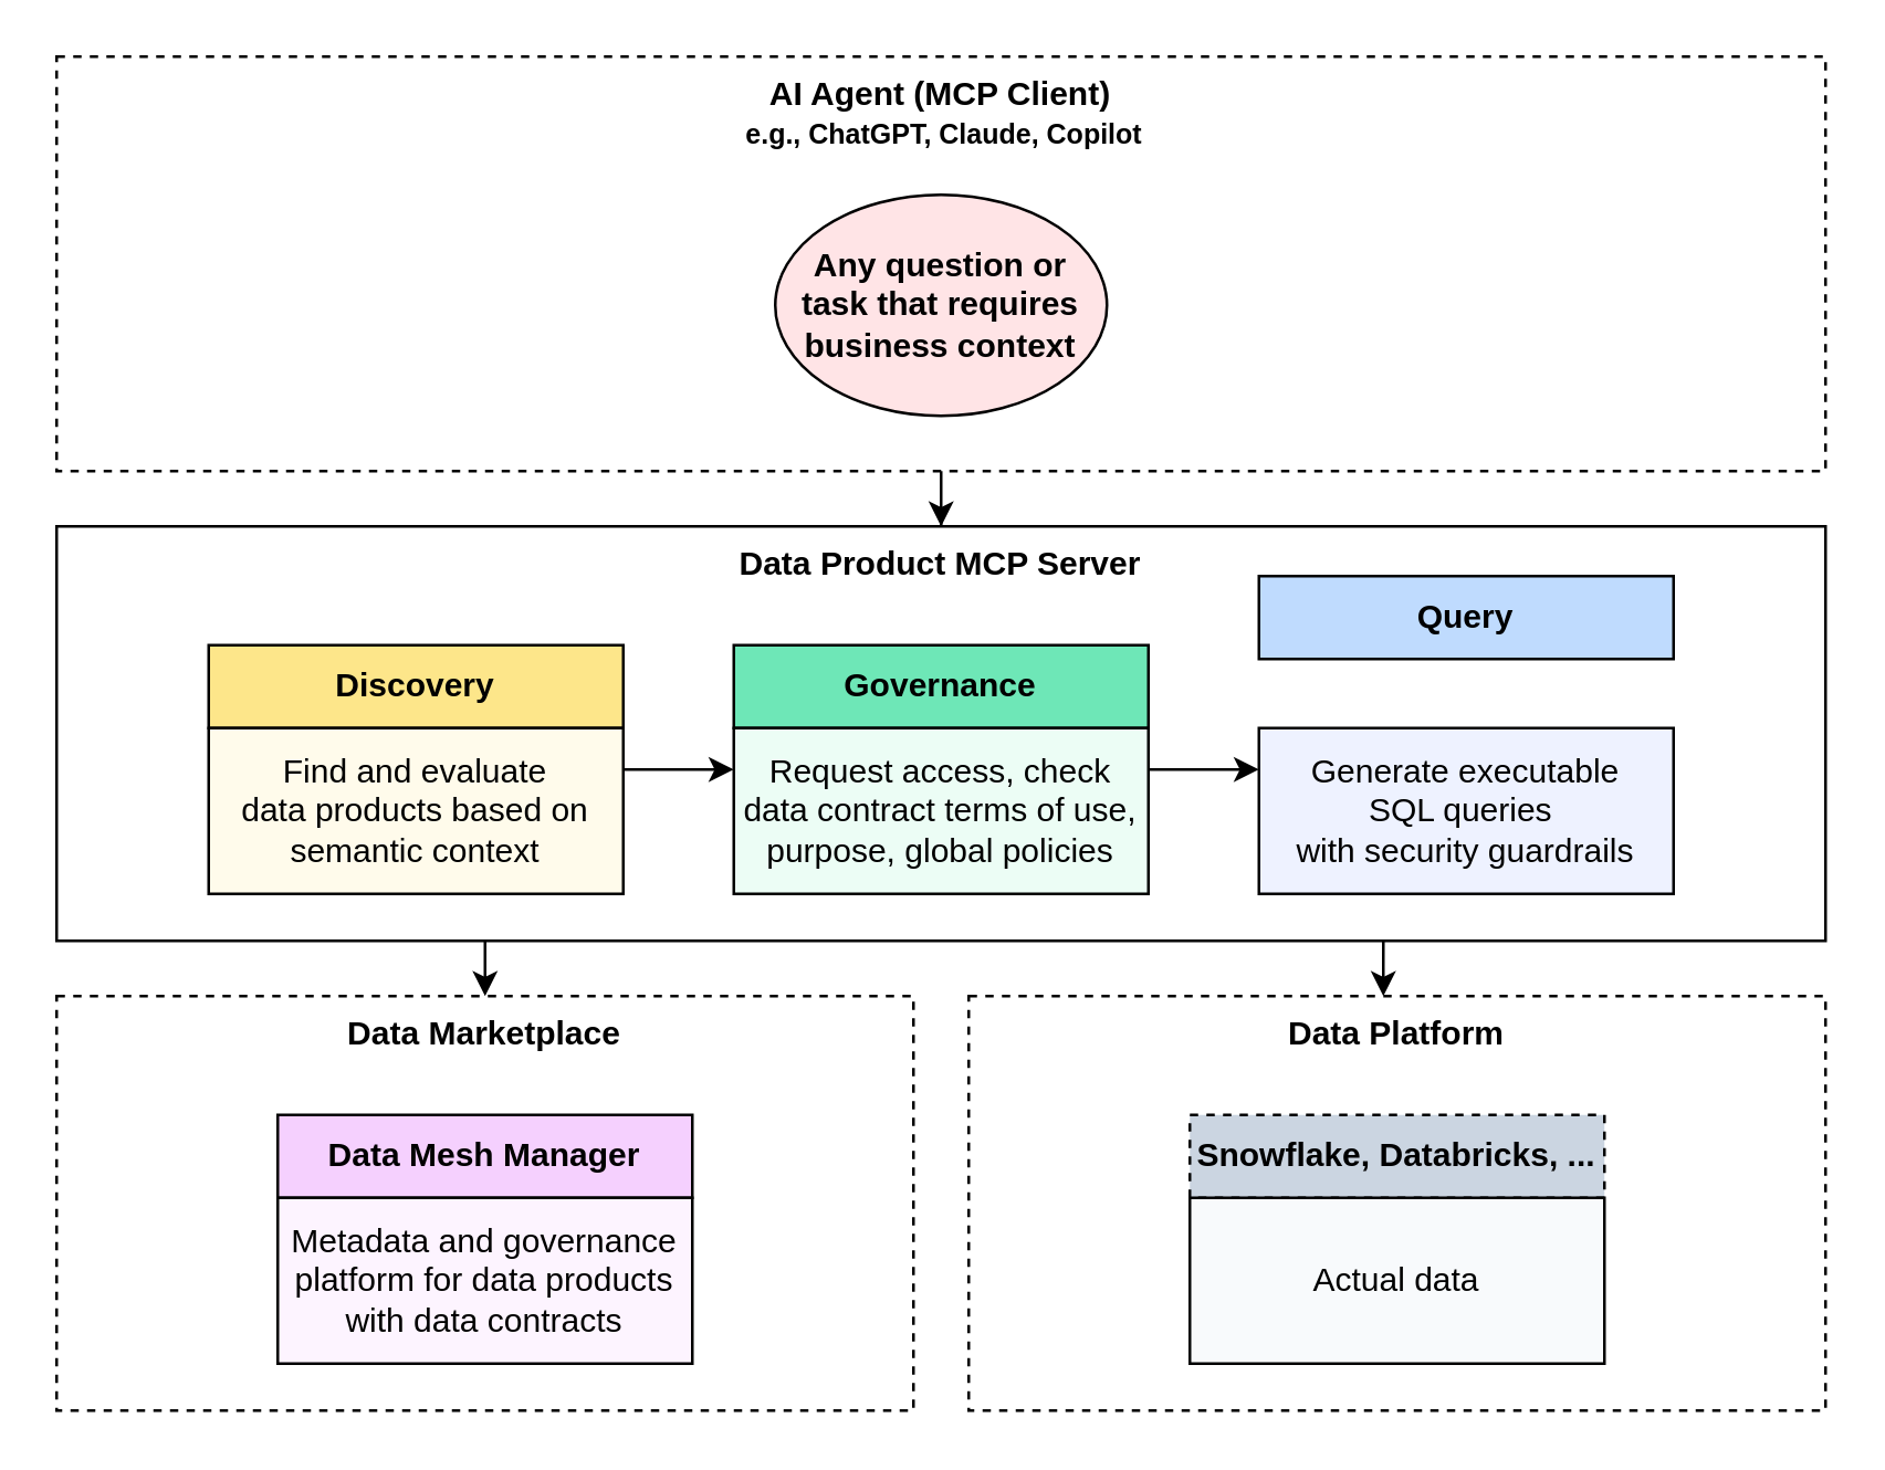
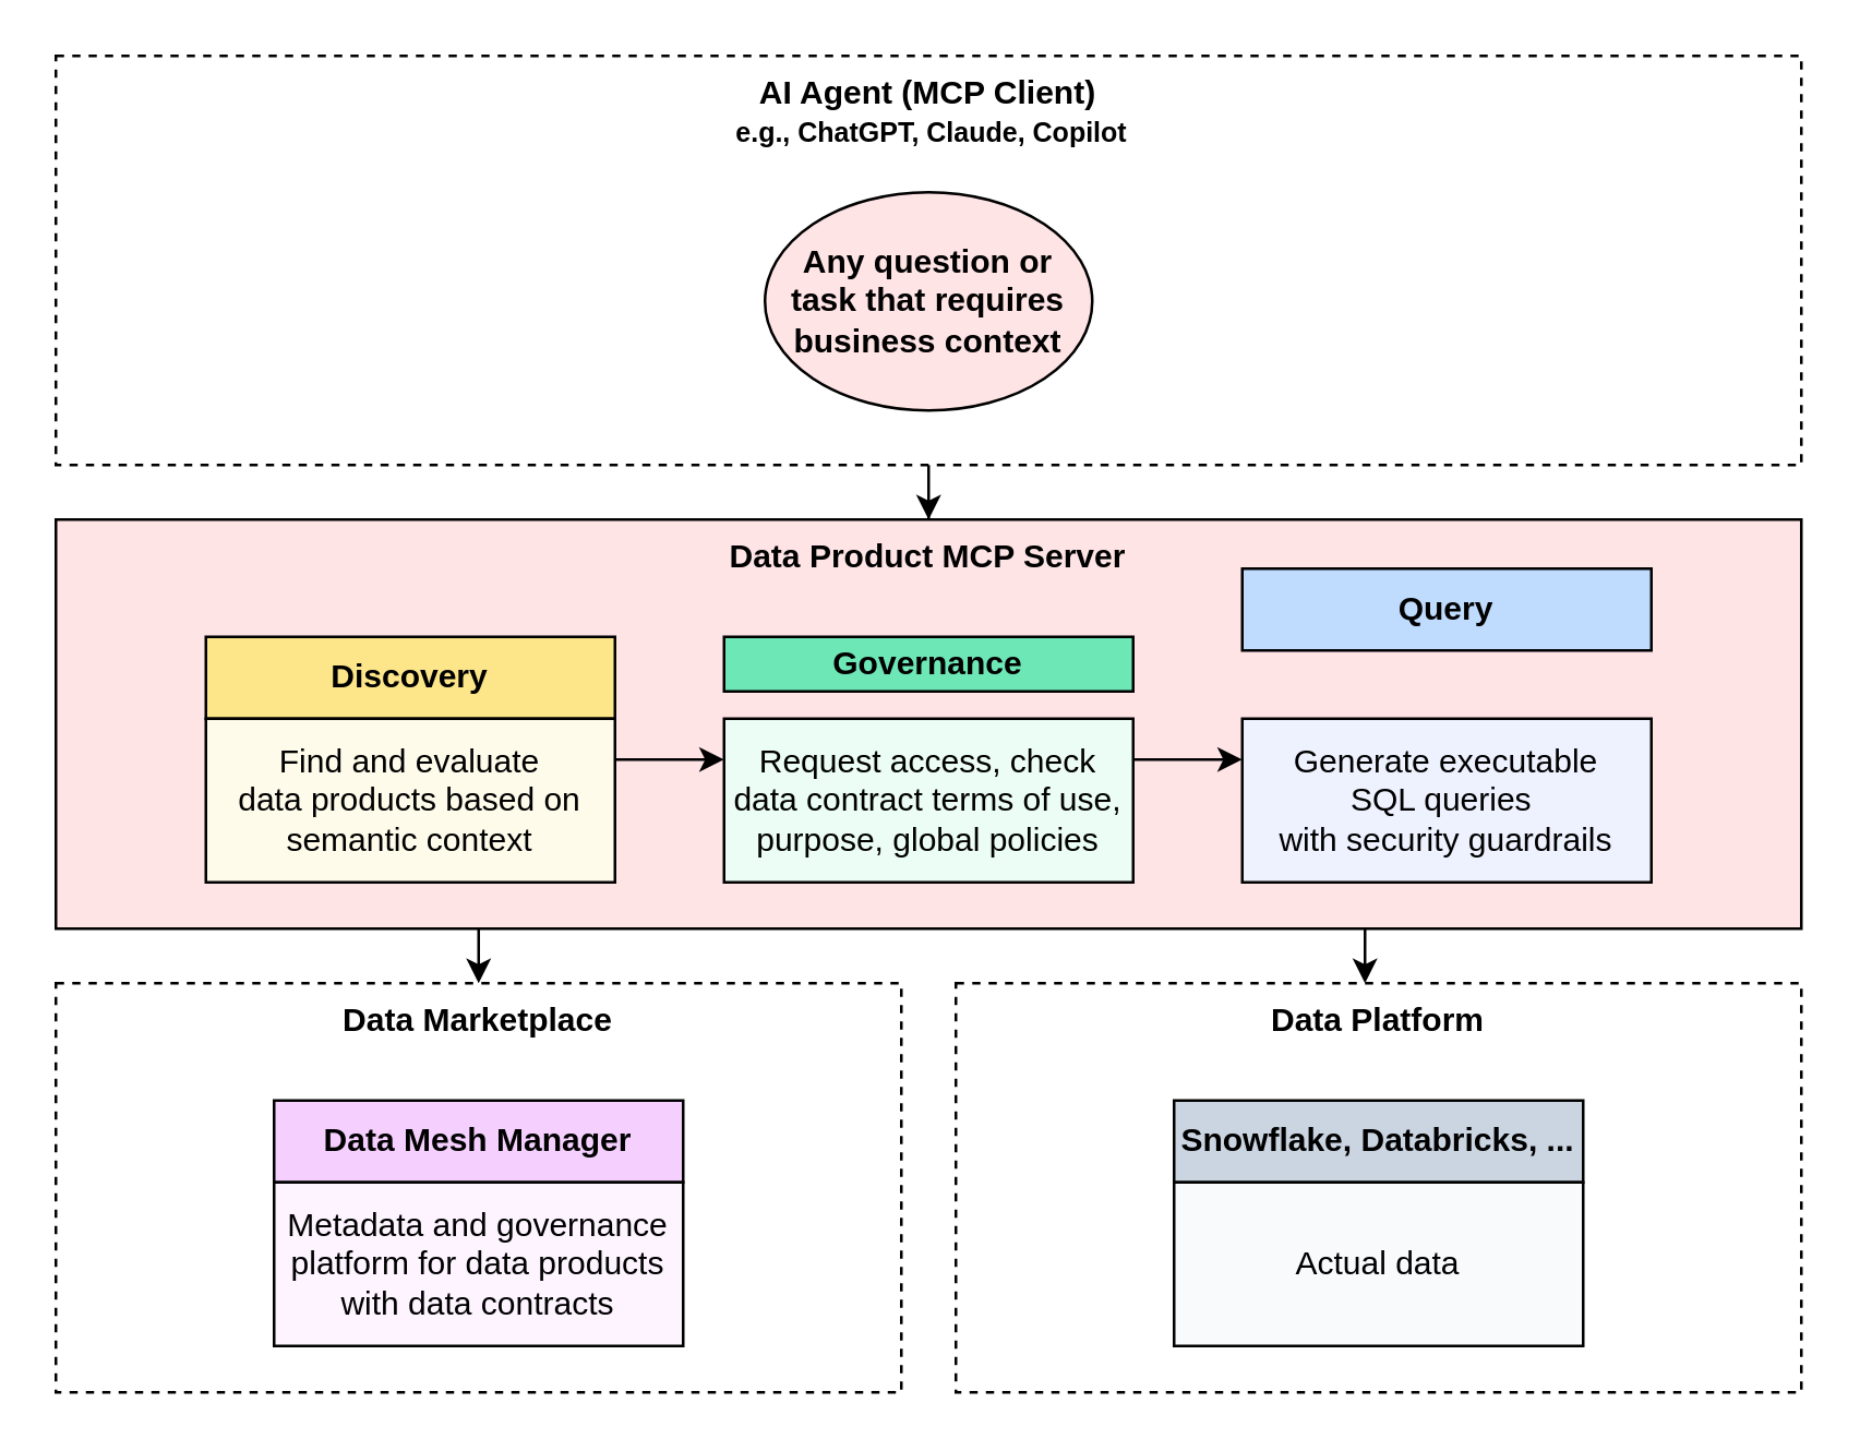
- <mxCell id="5" value="Data Product MCP Server" style="rounded=0;whiteSpace=wrap;html=1;verticalAlign=top;fontStyle=1" vertex="1" parent="1"><mxGeometry x="20" y="190" width="640" height="150" as="geometry" /></mxCell>
+ <mxCell id="5" value="Data Product MCP Server" style="rounded=0;whiteSpace=wrap;html=1;verticalAlign=top;fontStyle=1;fillColor=#ffe4e6;" vertex="1" parent="1"><mxGeometry x="20" y="190" width="640" height="150" as="geometry" /></mxCell>
- <mxCell id="9" value="Governance" style="rounded=0;whiteSpace=wrap;html=1;fontStyle=1;fillColor=#6ee7b7;" vertex="1" parent="1"><mxGeometry x="265" y="233" width="150" height="30" as="geometry" /></mxCell>
+ <mxCell id="9" value="Governance" style="rounded=0;whiteSpace=wrap;html=1;fontStyle=1;fillColor=#6ee7b7;" vertex="1" parent="1"><mxGeometry x="265" y="233" width="150" height="20" as="geometry" /></mxCell>
- <mxCell id="20" value="Snowflake, Databricks, ..." style="rounded=0;whiteSpace=wrap;html=1;fontStyle=1;fillColor=#cbd5e1;dashed=1;" vertex="1" parent="1"><mxGeometry x="430" y="403" width="150" height="30" as="geometry" /></mxCell>
+ <mxCell id="20" value="Snowflake, Databricks, ..." style="rounded=0;whiteSpace=wrap;html=1;fontStyle=1;fillColor=#cbd5e1;" vertex="1" parent="1"><mxGeometry x="430" y="403" width="150" height="30" as="geometry" /></mxCell>
